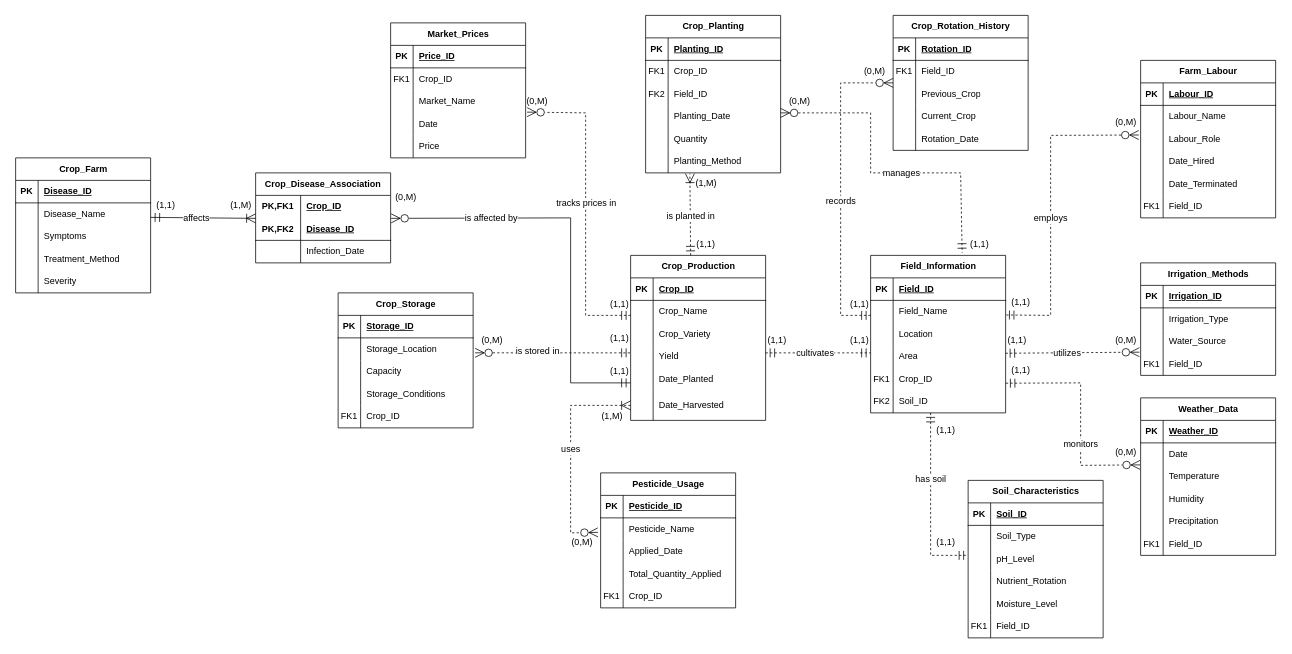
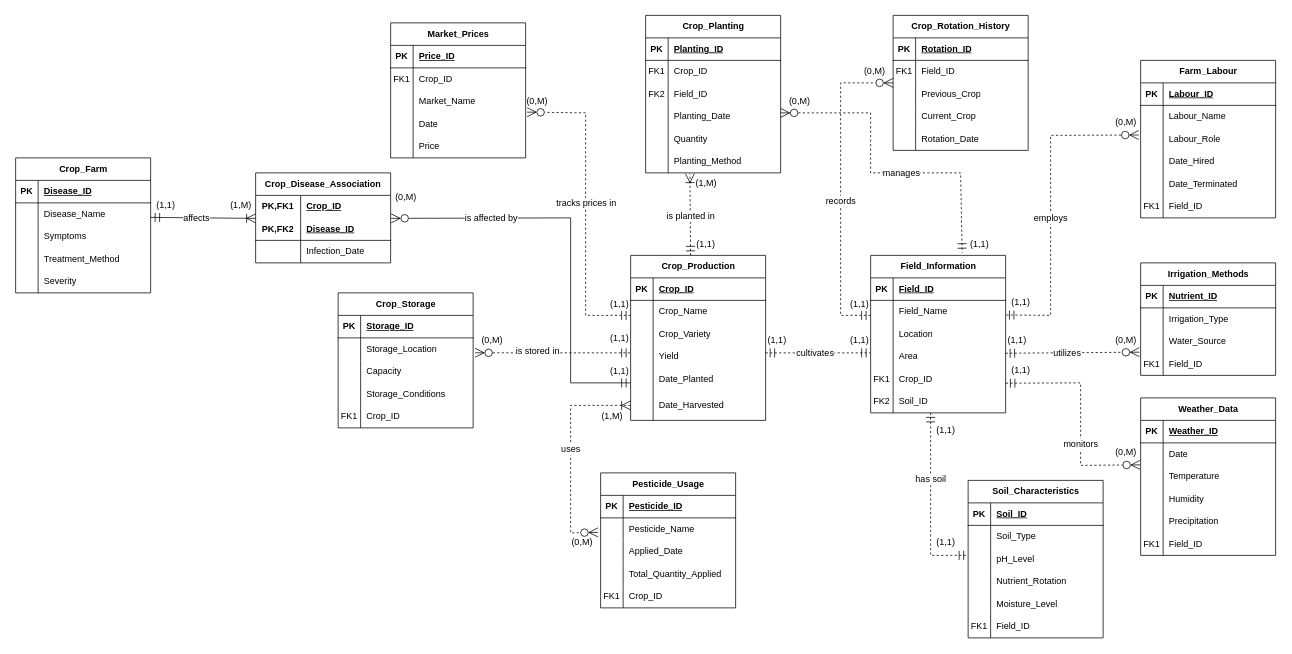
- <mxCell id="59" value="Irrigation_ID" style="shape=partialRectangle;connectable=0;fillColor=none;top=0;left=0;bottom=0;right=0;align=left;spacingLeft=6;fontStyle=5;overflow=hidden;whiteSpace=wrap;html=1;" parent="57" vertex="1"><mxGeometry x="30" width="150" height="30" as="geometry"><mxRectangle width="150" height="30" as="alternateBounds" /></mxGeometry></mxCell>
+ <mxCell id="59" value="Nutrient_ID" style="shape=partialRectangle;connectable=0;fillColor=none;top=0;left=0;bottom=0;right=0;align=left;spacingLeft=6;fontStyle=5;overflow=hidden;whiteSpace=wrap;html=1;" parent="57" vertex="1"><mxGeometry x="30" width="150" height="30" as="geometry"><mxRectangle width="150" height="30" as="alternateBounds" /></mxGeometry></mxCell>
